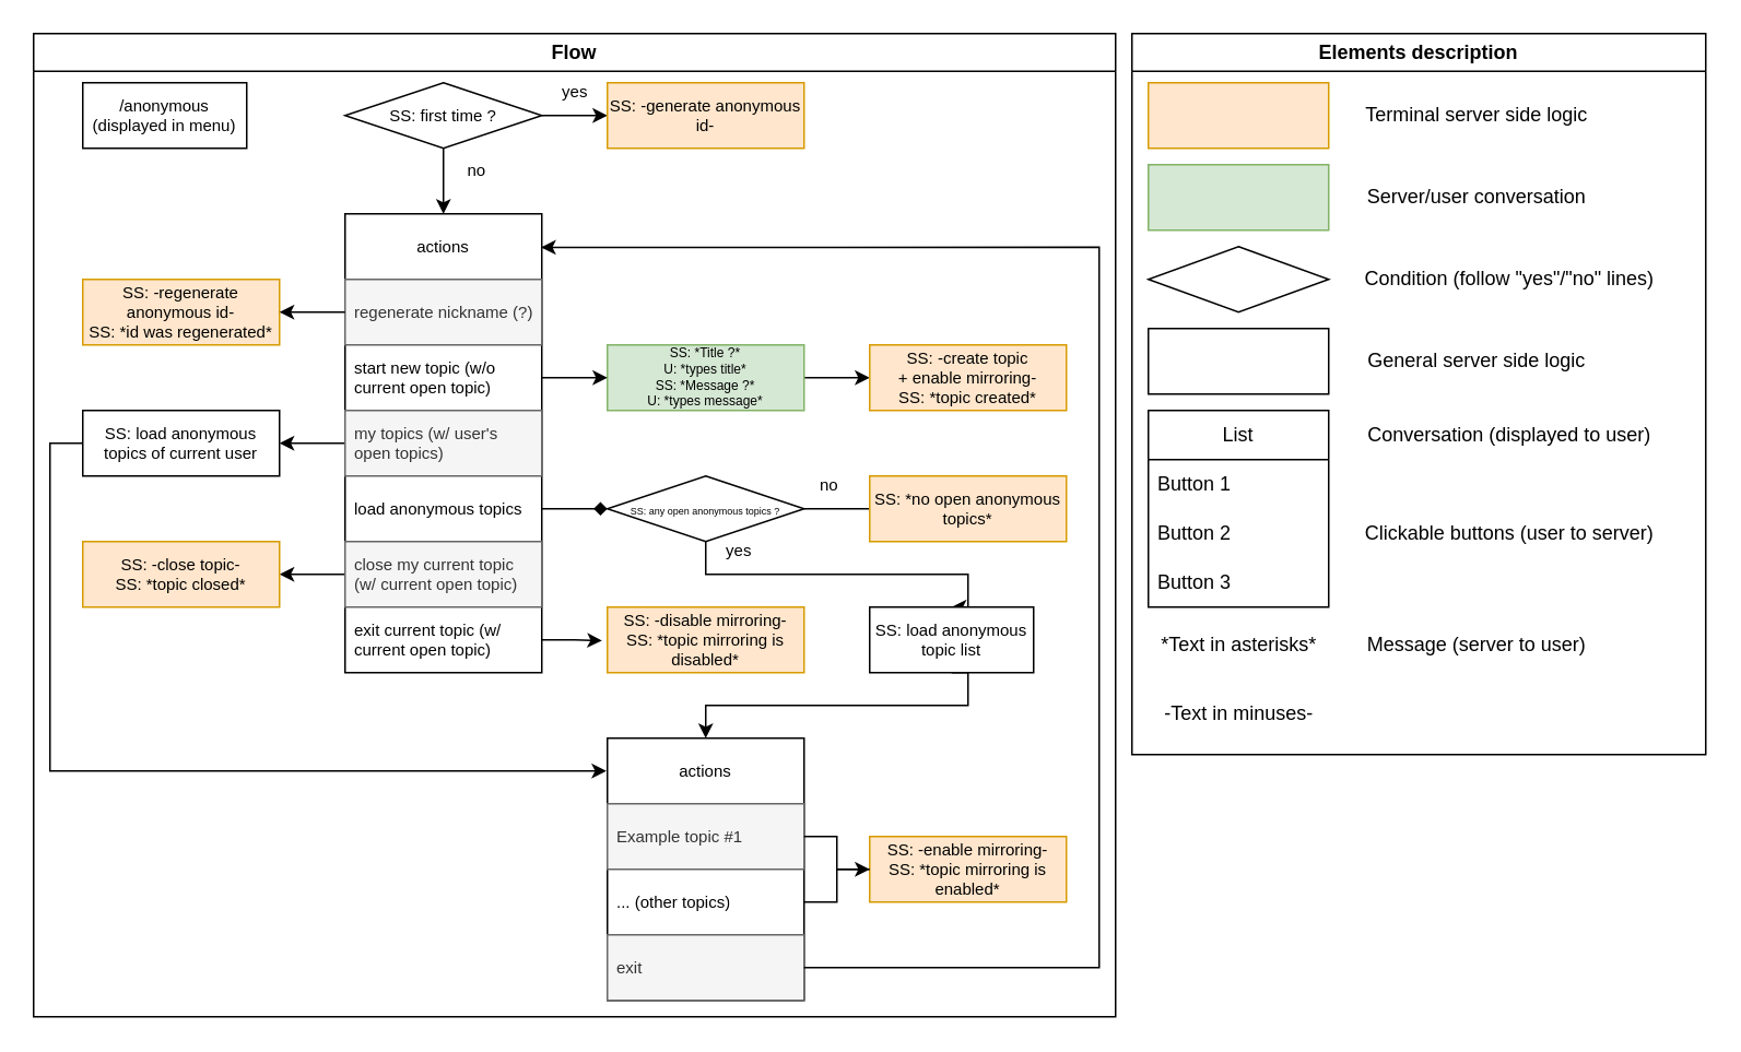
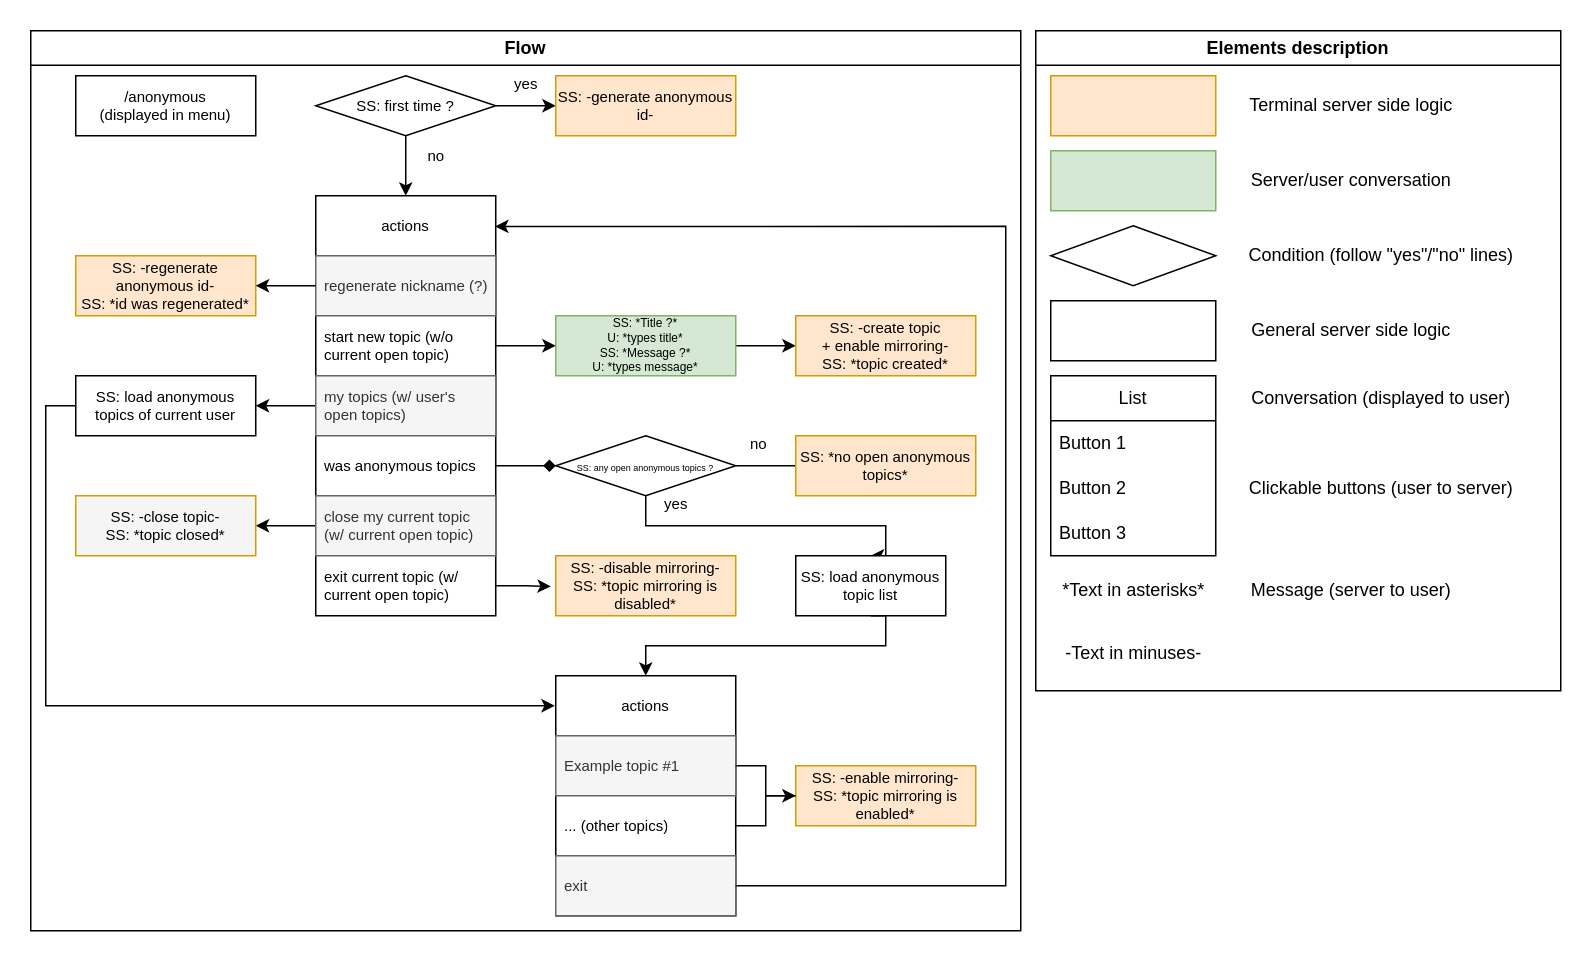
- <mxCell id="2" value="&lt;div&gt;/anonymous&lt;/div&gt;&lt;div&gt;(displayed in menu)&lt;br&gt;&lt;/div&gt;" style="rounded=0;whiteSpace=wrap;html=1;fontSize=10;" vertex="1" parent="1"><mxGeometry x="50" y="50" width="100" height="40" as="geometry" /></mxCell>
+ <mxCell id="2" value="&lt;div&gt;/anonymous&lt;/div&gt;&lt;div&gt;(displayed in menu)&lt;br&gt;&lt;/div&gt;" style="rounded=0;whiteSpace=wrap;html=1;fontSize=10;" vertex="1" parent="1"><mxGeometry x="50" y="50" width="120" height="40" as="geometry" /></mxCell>
- <mxCell id="8" value="load anonymous topics" style="text;strokeColor=none;fillColor=none;align=left;verticalAlign=middle;spacingLeft=4;spacingRight=4;overflow=hidden;points=[[0,0.5],[1,0.5]];portConstraint=eastwest;rotatable=0;whiteSpace=wrap;html=1;fontSize=10;" vertex="1" parent="3"><mxGeometry y="160" width="120" height="40" as="geometry" /></mxCell>
+ <mxCell id="8" value="was anonymous topics" style="text;strokeColor=none;fillColor=none;align=left;verticalAlign=middle;spacingLeft=4;spacingRight=4;overflow=hidden;points=[[0,0.5],[1,0.5]];portConstraint=eastwest;rotatable=0;whiteSpace=wrap;html=1;fontSize=10;" vertex="1" parent="3"><mxGeometry y="160" width="120" height="40" as="geometry" /></mxCell>
- <mxCell id="44" value="&lt;div style=&quot;font-size: 10px;&quot;&gt;SS: -close topic-&lt;/div&gt;&lt;div style=&quot;font-size: 10px;&quot;&gt;SS: *topic closed*&lt;br style=&quot;font-size: 10px;&quot;&gt;&lt;/div&gt;" style="rounded=0;whiteSpace=wrap;html=1;fillColor=#ffe6cc;strokeColor=#d79b00;fontSize=10;" vertex="1" parent="1"><mxGeometry x="50" y="330" width="120" height="40" as="geometry" /></mxCell>
+ <mxCell id="44" value="&lt;div style=&quot;font-size: 10px;&quot;&gt;SS: -close topic-&lt;/div&gt;&lt;div style=&quot;font-size: 10px;&quot;&gt;SS: *topic closed*&lt;br style=&quot;font-size: 10px;&quot;&gt;&lt;/div&gt;" style="rounded=0;whiteSpace=wrap;html=1;fillColor=#f5f5f5;strokeColor=#d79b00;fontSize=10;" vertex="1" parent="1"><mxGeometry x="50" y="330" width="120" height="40" as="geometry" /></mxCell>
